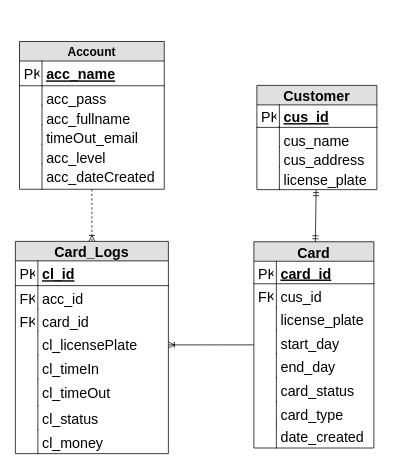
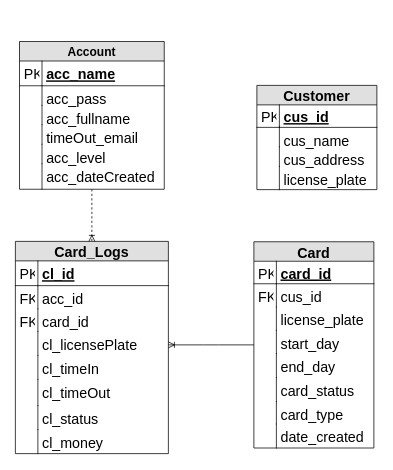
- <mxCell id="62" value="" style="fontSize=12;html=1;endArrow=ERmandOne;startArrow=ERmandOne;" parent="1" source="2" target="37" edge="1"><mxGeometry width="100" height="100" relative="1" as="geometry"><mxPoint x="522" y="361" as="sourcePoint" /><mxPoint x="622" y="261" as="targetPoint" /></mxGeometry></mxCell>
